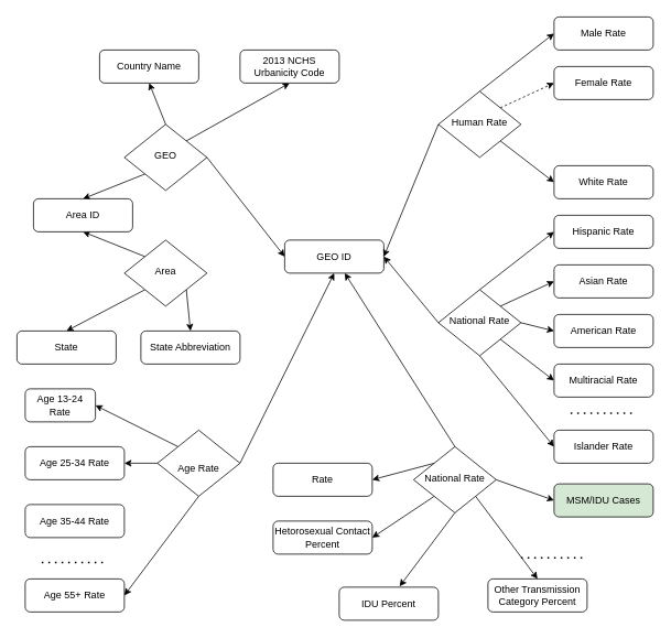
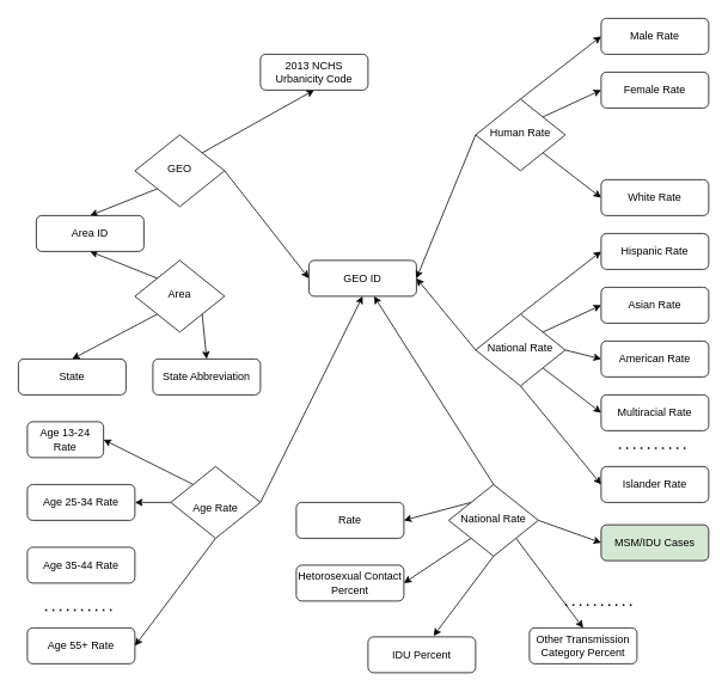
- <mxCell id="8" value="Country Name" style="rounded=1;whiteSpace=wrap;html=1;fontSize=12;glass=0;strokeWidth=1;shadow=0;" parent="1" vertex="1"><mxGeometry x="120" y="60" width="120" height="40" as="geometry" /></mxCell>
- <mxCell id="19" style="edgeStyle=none;rounded=0;orthogonalLoop=1;jettySize=auto;html=1;exitX=1;exitY=0;exitDx=0;exitDy=0;entryX=0;entryY=0.5;entryDx=0;entryDy=0;dashed=1;" edge="1" parent="1" source="21" target="23"><mxGeometry relative="1" as="geometry" /></mxCell>
+ <mxCell id="19" style="edgeStyle=none;rounded=0;orthogonalLoop=1;jettySize=auto;html=1;exitX=1;exitY=0;exitDx=0;exitDy=0;entryX=0;entryY=0.5;entryDx=0;entryDy=0;" edge="1" parent="1" source="21" target="23"><mxGeometry relative="1" as="geometry" /></mxCell>
- <mxCell id="3" style="edgeStyle=none;rounded=0;orthogonalLoop=1;jettySize=auto;html=1;exitX=0.5;exitY=0;exitDx=0;exitDy=0;entryX=0.5;entryY=1;entryDx=0;entryDy=0;" edge="1" parent="1" source="7" target="8"><mxGeometry relative="1" as="geometry" /></mxCell>
